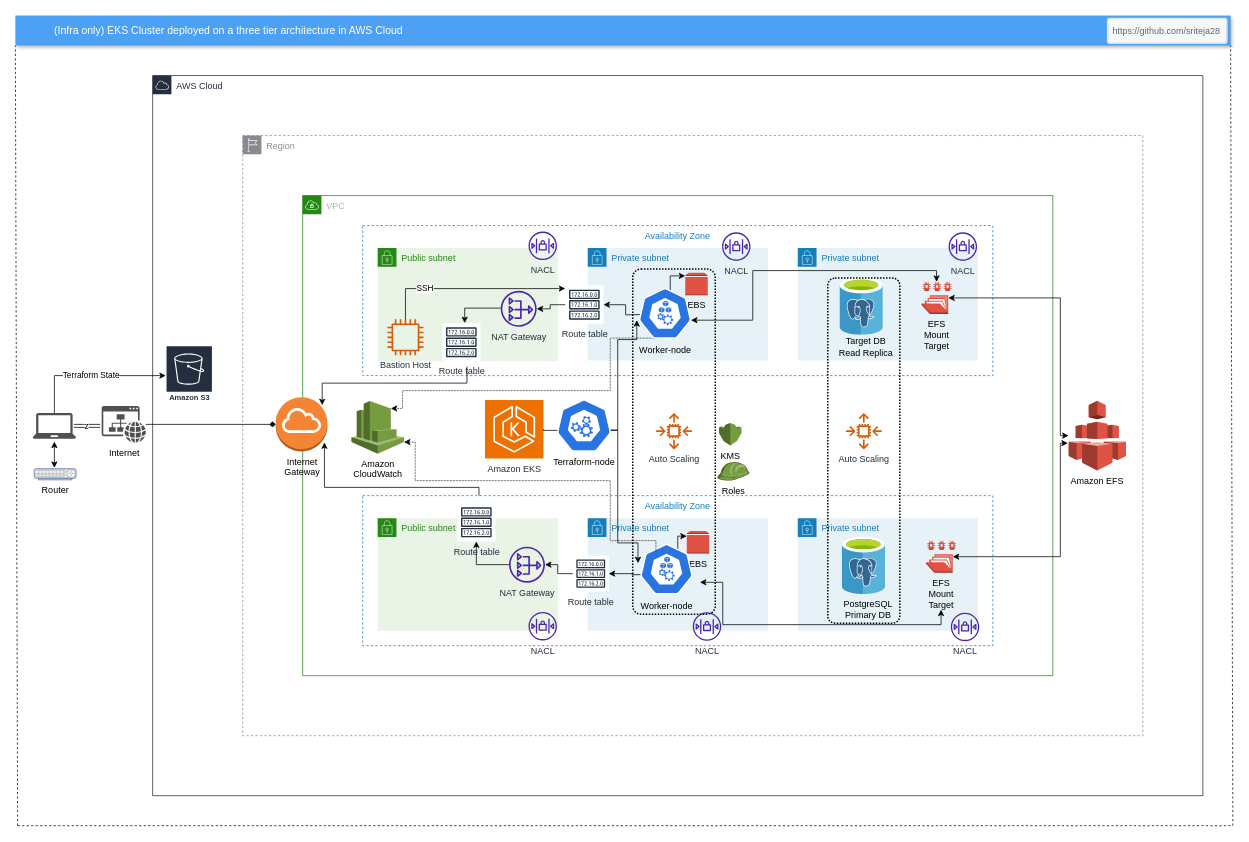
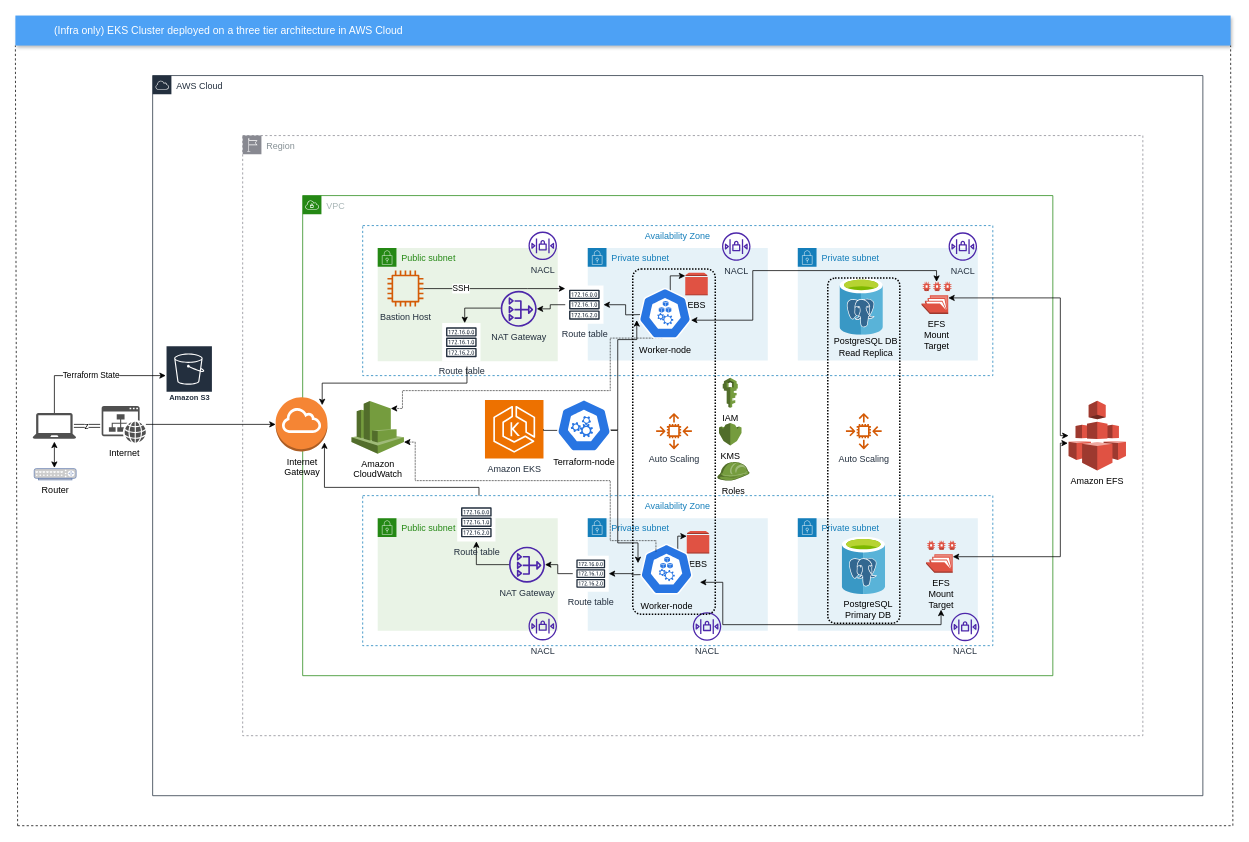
- <mxCell id="80" value="https://github.com/sriteja28" style="rounded=1;arcSize=9;fillColor=#F7F8F9;align=left;spacingLeft=5;strokeColor=#DEE1E6;html=1;strokeWidth=2;fontColor=#596780;fontSize=12" vertex="1" parent="1"><mxGeometry x="1476" y="24" width="159" height="33" as="geometry" /></mxCell>
- <mxCell id="28" value="Bastion Host" style="sketch=0;outlineConnect=0;fontColor=#232F3E;gradientColor=none;fillColor=#D45B07;strokeColor=none;dashed=0;verticalLabelPosition=bottom;verticalAlign=top;align=center;html=1;fontSize=12;fontStyle=0;aspect=fixed;pointerEvents=1;shape=mxgraph.aws4.instance2;" parent="26" vertex="1"><mxGeometry x="13" y="95" width="48" height="48" as="geometry" /></mxCell>
+ <mxCell id="28" value="Bastion Host" style="sketch=0;outlineConnect=0;fontColor=#232F3E;gradientColor=none;fillColor=#D45B07;strokeColor=none;dashed=0;verticalLabelPosition=bottom;verticalAlign=top;align=center;html=1;fontSize=12;fontStyle=0;aspect=fixed;pointerEvents=1;shape=mxgraph.aws4.instance2;" parent="26" vertex="1"><mxGeometry x="13" y="30" width="48" height="48" as="geometry" /></mxCell>
- <mxCell id="16" value="Target DB&lt;br&gt;Read Replica" style="text;strokeColor=none;align=center;fillColor=none;html=1;verticalAlign=middle;whiteSpace=wrap;rounded=0;" parent="14" vertex="1"><mxGeometry x="44" y="117.16" width="94" height="30" as="geometry" /></mxCell>
+ <mxCell id="16" value="PostgreSQL DB&lt;br&gt;Read Replica" style="text;strokeColor=none;align=center;fillColor=none;html=1;verticalAlign=middle;whiteSpace=wrap;rounded=0;" parent="14" vertex="1"><mxGeometry x="44" y="117.16" width="94" height="30" as="geometry" /></mxCell>
+ <mxCell id="37" value="IAM" style="outlineConnect=0;dashed=0;verticalLabelPosition=bottom;verticalAlign=top;align=center;html=1;shape=mxgraph.aws3.iam;fillColor=#759C3E;gradientColor=none;" parent="7" vertex="1"><mxGeometry x="760" y="403" width="20" height="40" as="geometry" /></mxCell>
- <mxCell id="61" style="edgeStyle=orthogonalEdgeStyle;rounded=0;orthogonalLoop=1;jettySize=auto;html=1;endArrow=diamond;" parent="1" source="62" target="6" edge="1"><mxGeometry relative="1" as="geometry" /></mxCell>
+ <mxCell id="61" style="edgeStyle=orthogonalEdgeStyle;rounded=0;orthogonalLoop=1;jettySize=auto;html=1;" parent="1" source="62" target="6" edge="1"><mxGeometry relative="1" as="geometry" /></mxCell>
